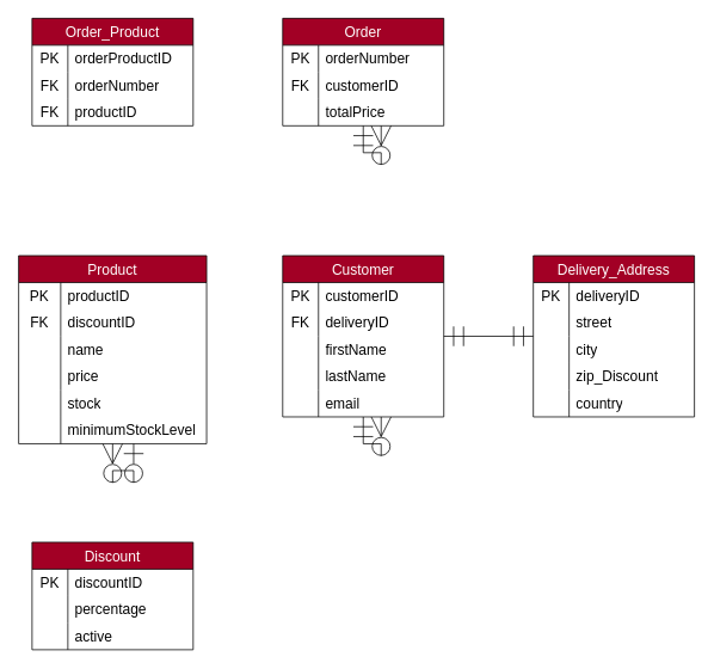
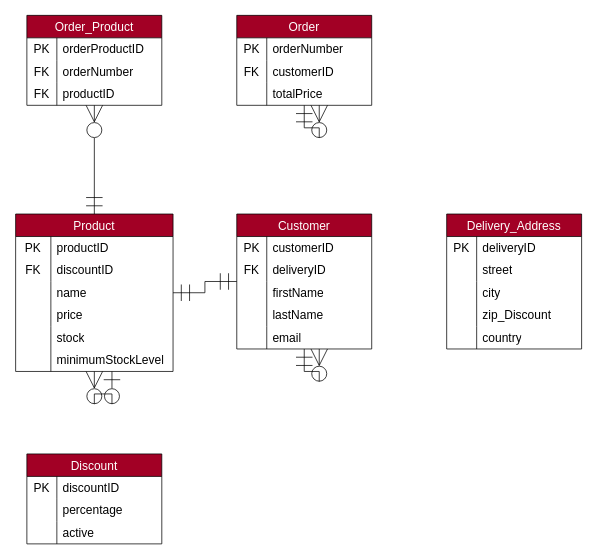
+ <mxCell id="48" style="edgeStyle=orthogonalEdgeStyle;rounded=0;orthogonalLoop=1;jettySize=auto;html=1;entryX=0.5;entryY=1;entryDx=0;entryDy=0;endSize=20;startSize=20;endArrow=ERzeroToMany;endFill=0;startArrow=ERmandOne;startFill=0;" parent="1" source="49" target="78" edge="1"><mxGeometry relative="1" as="geometry" /></mxCell>
- <mxCell id="2" style="edgeStyle=orthogonalEdgeStyle;rounded=0;orthogonalLoop=1;jettySize=auto;html=1;entryX=0;entryY=0.5;entryDx=0;entryDy=0;endArrow=ERmandOne;endFill=0;startArrow=ERmandOne;startFill=0;strokeWidth=1;targetPerimeterSpacing=0;jumpSize=6;endSize=20;startSize=20;" parent="1" source="4" target="20" edge="1"><mxGeometry relative="1" as="geometry" /></mxCell>
+ <mxCell id="2" style="edgeStyle=orthogonalEdgeStyle;rounded=0;orthogonalLoop=1;jettySize=auto;html=1;endArrow=ERmandOne;endFill=0;startArrow=ERmandOne;startFill=0;strokeWidth=1;targetPerimeterSpacing=0;jumpSize=6;endSize=20;startSize=20;" parent="1" source="4" target="58" edge="1"><mxGeometry relative="1" as="geometry" /></mxCell>
